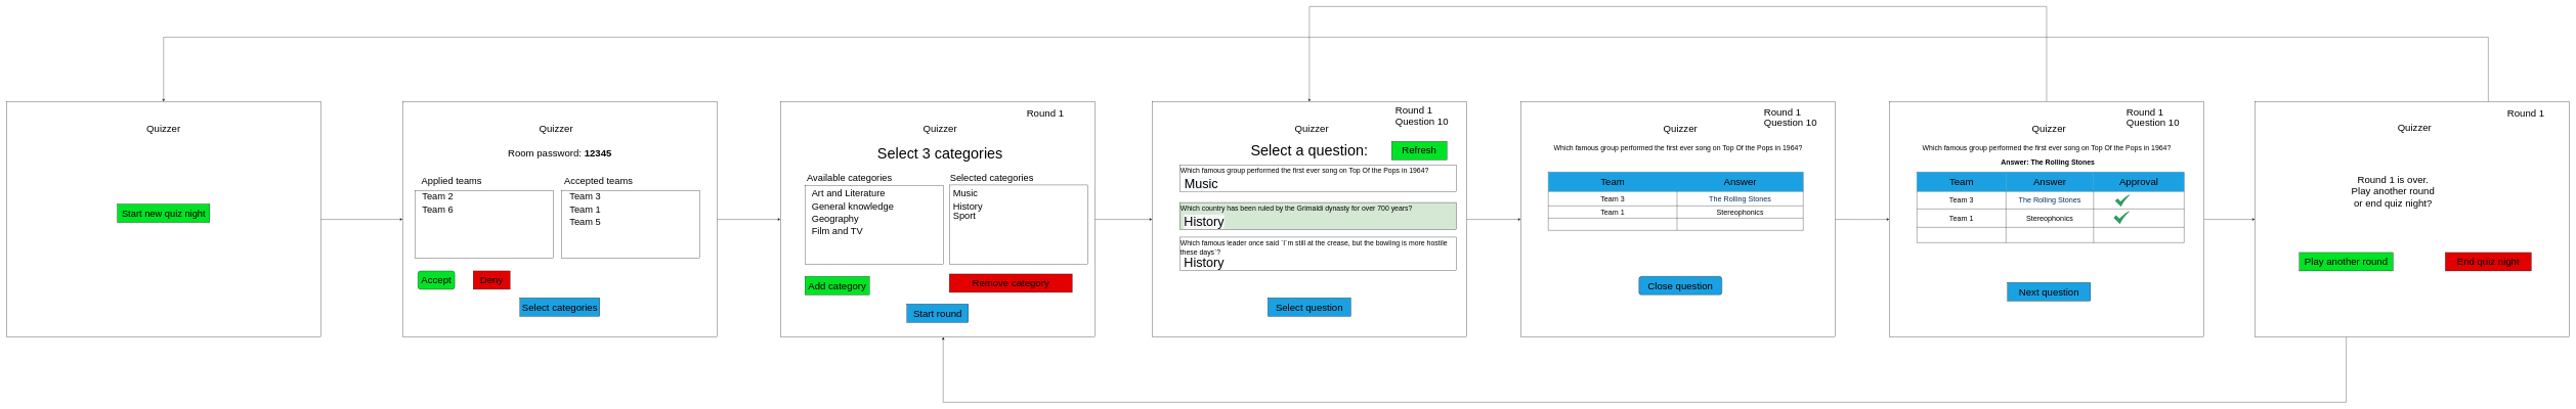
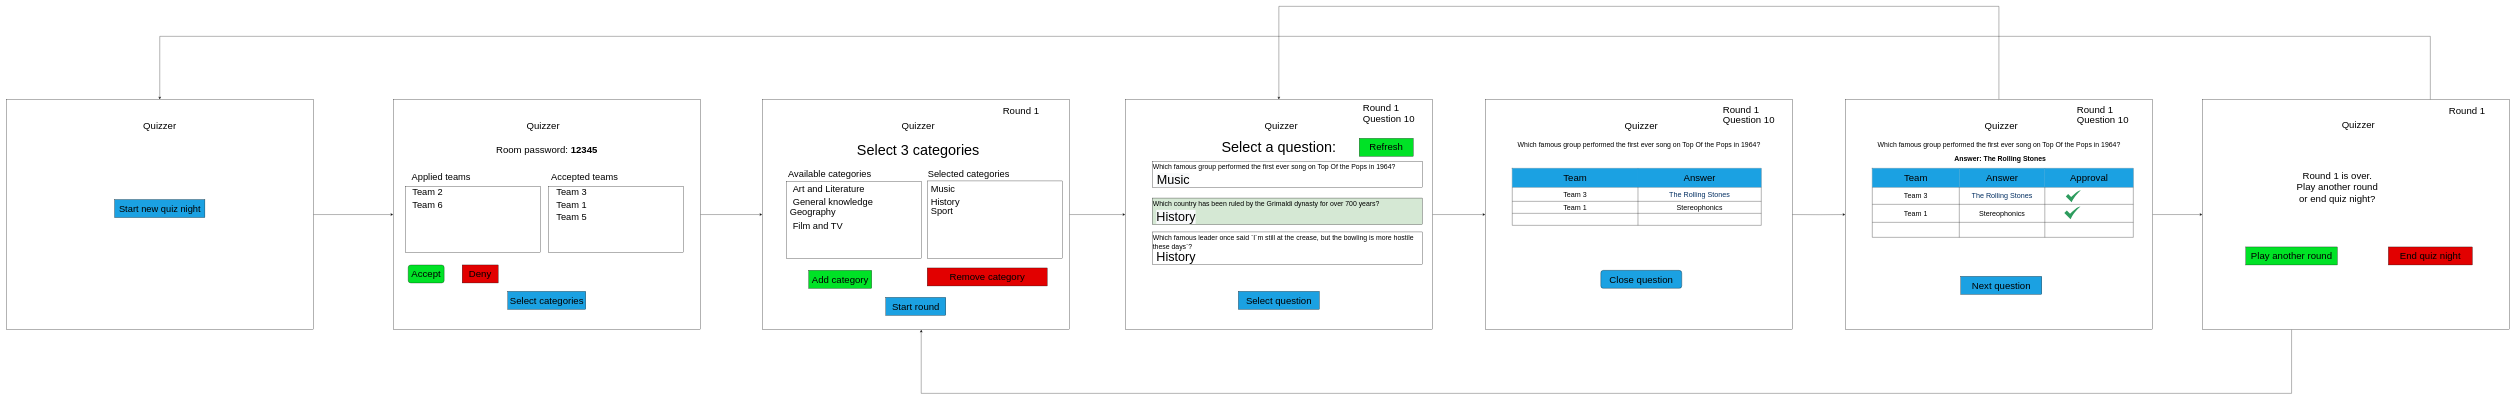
- <mxCell id="6" value="Start new quiz night" style="rounded=0;whiteSpace=wrap;html=1;fontSize=31;fillColor=#00e226;" vertex="1" parent="1"><mxGeometry x="381.5" y="664" width="301" height="60" as="geometry" /></mxCell>
+ <mxCell id="6" value="Start new quiz night" style="rounded=0;whiteSpace=wrap;html=1;fontSize=31;fillColor=#1BA1E2;" vertex="1" parent="1"><mxGeometry x="381.5" y="664" width="301" height="60" as="geometry" /></mxCell>
- <mxCell id="35" value="Geography" style="text;html=1;strokeColor=none;fillColor=none;align=left;verticalAlign=middle;whiteSpace=wrap;rounded=0;fontSize=31;" vertex="1" parent="1"><mxGeometry x="2640" y="700" width="410" height="20" as="geometry" /></mxCell>
+ <mxCell id="35" value="Geography" style="text;html=1;strokeColor=none;fillColor=none;align=left;verticalAlign=middle;whiteSpace=wrap;rounded=0;fontSize=31;" vertex="1" parent="1"><mxGeometry x="2630" y="695" width="410" height="20" as="geometry" /></mxCell>
- <mxCell id="29" value="Add category" style="rounded=0;whiteSpace=wrap;html=1;fontSize=32;fillColor=#00E226;" vertex="1" parent="1"><mxGeometry x="2620" y="900" width="210" height="60" as="geometry" /></mxCell>
+ <mxCell id="29" value="Add category" style="rounded=0;whiteSpace=wrap;html=1;fontSize=32;fillColor=#00E226;" vertex="1" parent="1"><mxGeometry x="2695" y="900" width="210" height="60" as="geometry" /></mxCell>
